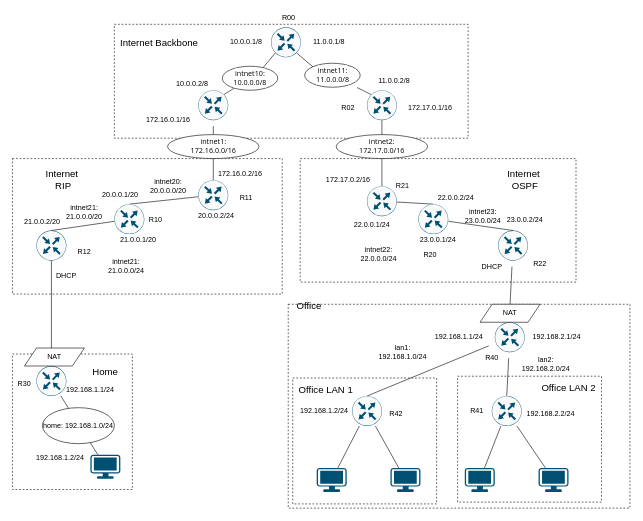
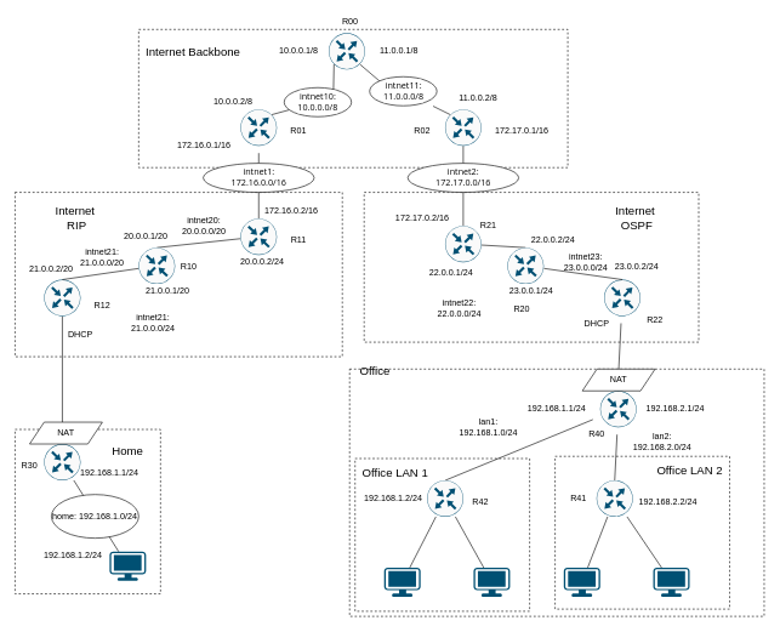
- <mxCell id="61" value="&lt;span style=&quot;font-family: &amp;#34;open sans&amp;#34; ; text-align: -webkit-right ; background-color: rgb(255 , 255 , 255)&quot;&gt;&lt;font style=&quot;font-size: 12px&quot;&gt;intnet10: 10.0.0.0/8&lt;/font&gt;&lt;/span&gt;" style="ellipse;whiteSpace=wrap;html=1;" parent="1" vertex="1"><mxGeometry x="370" y="110" width="92.5" height="40" as="geometry" /></mxCell>
+ <mxCell id="61" value="&lt;span style=&quot;font-family: &amp;#34;open sans&amp;#34; ; text-align: -webkit-right ; background-color: rgb(255 , 255 , 255)&quot;&gt;&lt;font style=&quot;font-size: 12px&quot;&gt;intnet10: 10.0.0.0/8&lt;/font&gt;&lt;/span&gt;" style="ellipse;whiteSpace=wrap;html=1;" parent="1" vertex="1"><mxGeometry x="390" y="120" width="92.5" height="40" as="geometry" /></mxCell>
+ <mxCell id="88" value="R01" style="text;html=1;strokeColor=none;fillColor=none;align=center;verticalAlign=middle;whiteSpace=wrap;rounded=0;" parent="1" vertex="1"><mxGeometry x="390" y="170" width="40" height="20" as="geometry" /></mxCell>
